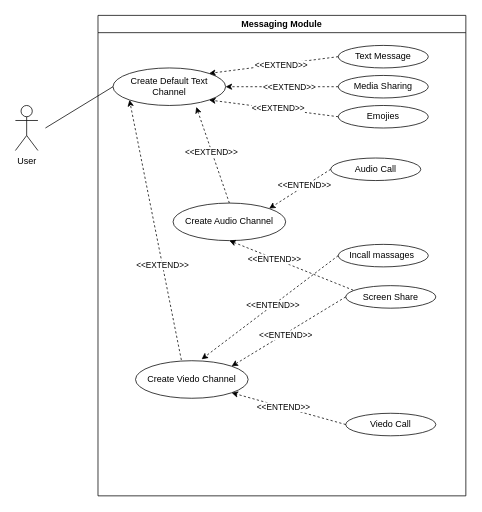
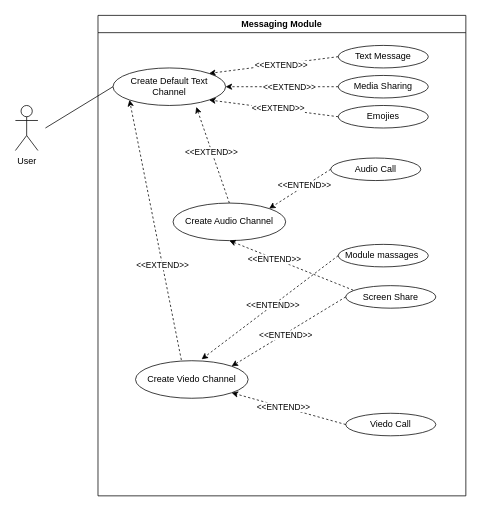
- <mxCell id="10" value="Incall&amp;nbsp;massages&amp;nbsp;" style="ellipse;whiteSpace=wrap;html=1;fillColor=none;" parent="2" vertex="1"><mxGeometry x="320" y="305" width="120" height="30" as="geometry" /></mxCell>
+ <mxCell id="10" value="Module&amp;nbsp;massages&amp;nbsp;" style="ellipse;whiteSpace=wrap;html=1;fillColor=none;" parent="2" vertex="1"><mxGeometry x="320" y="305" width="120" height="30" as="geometry" /></mxCell>
